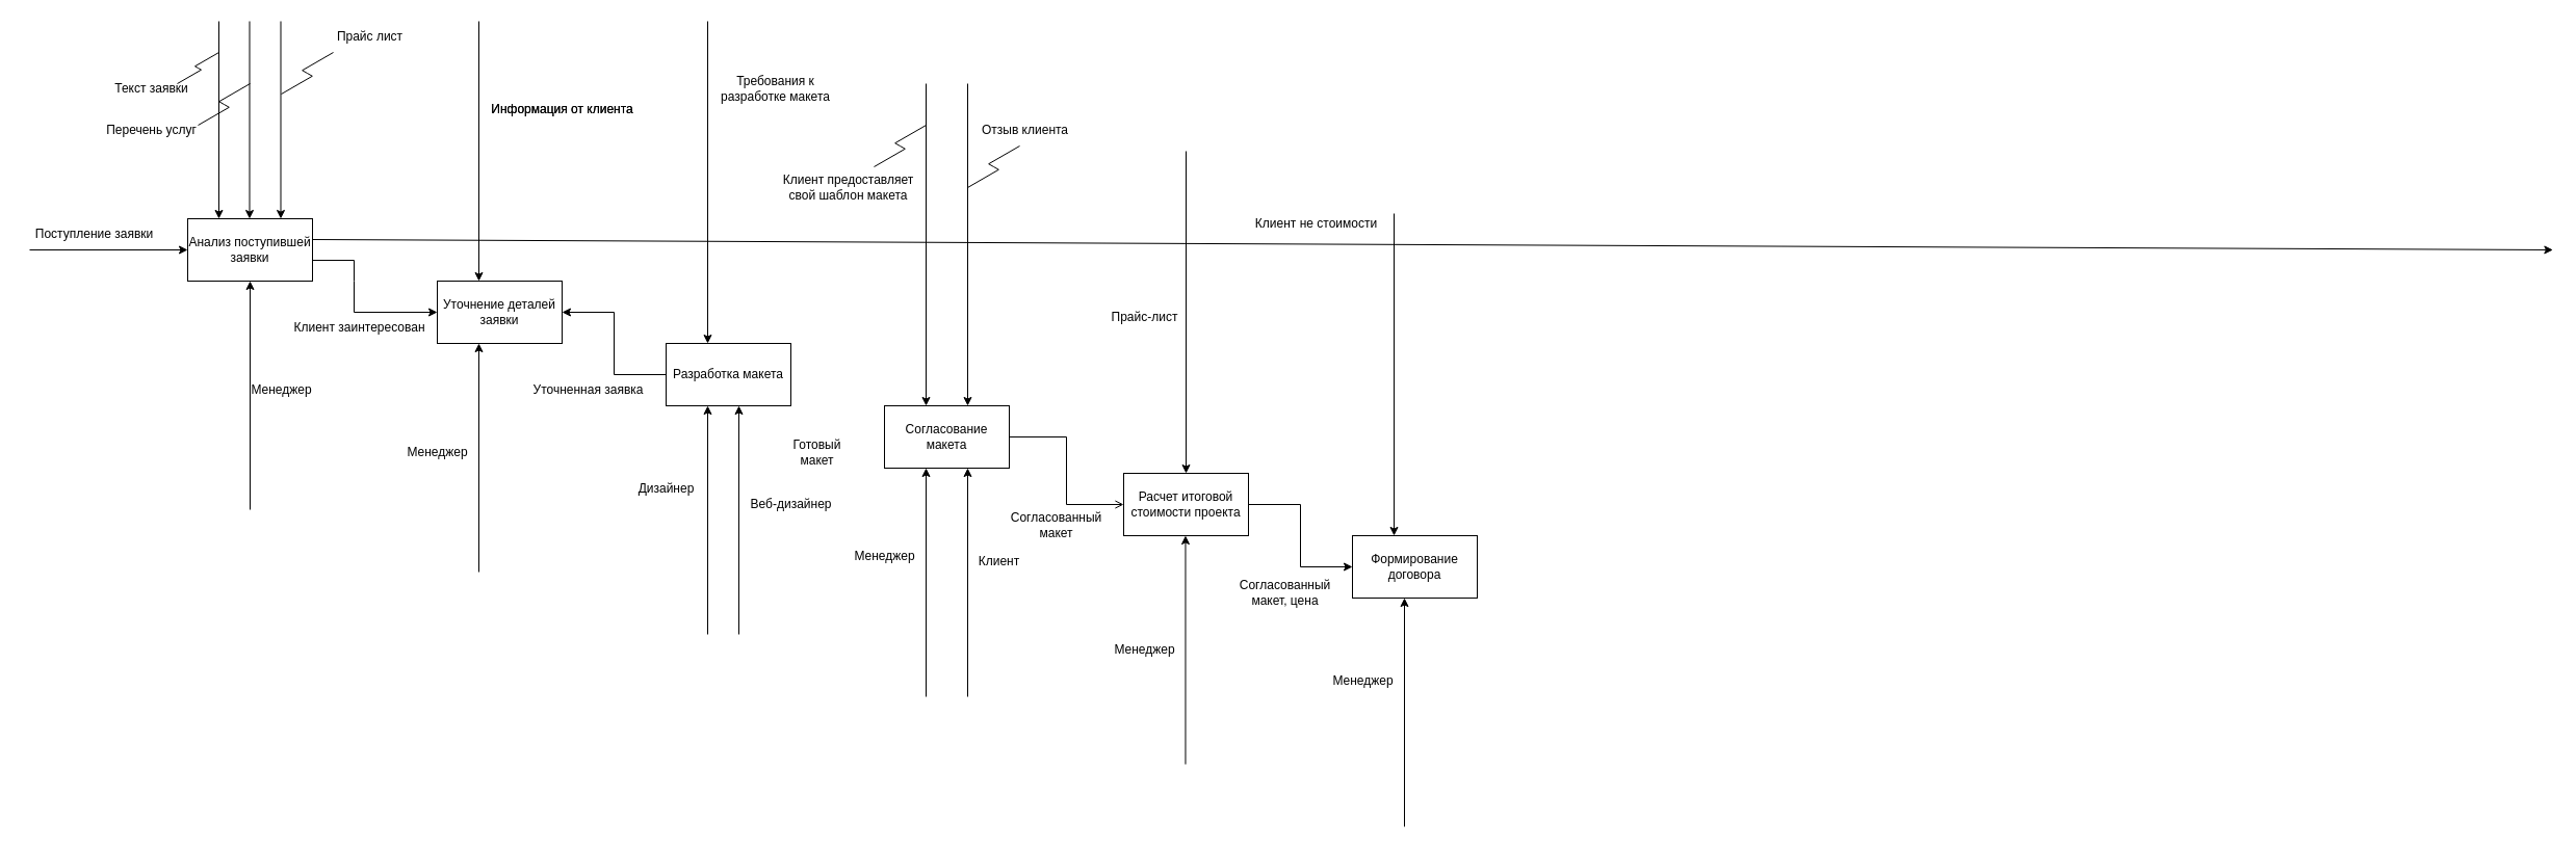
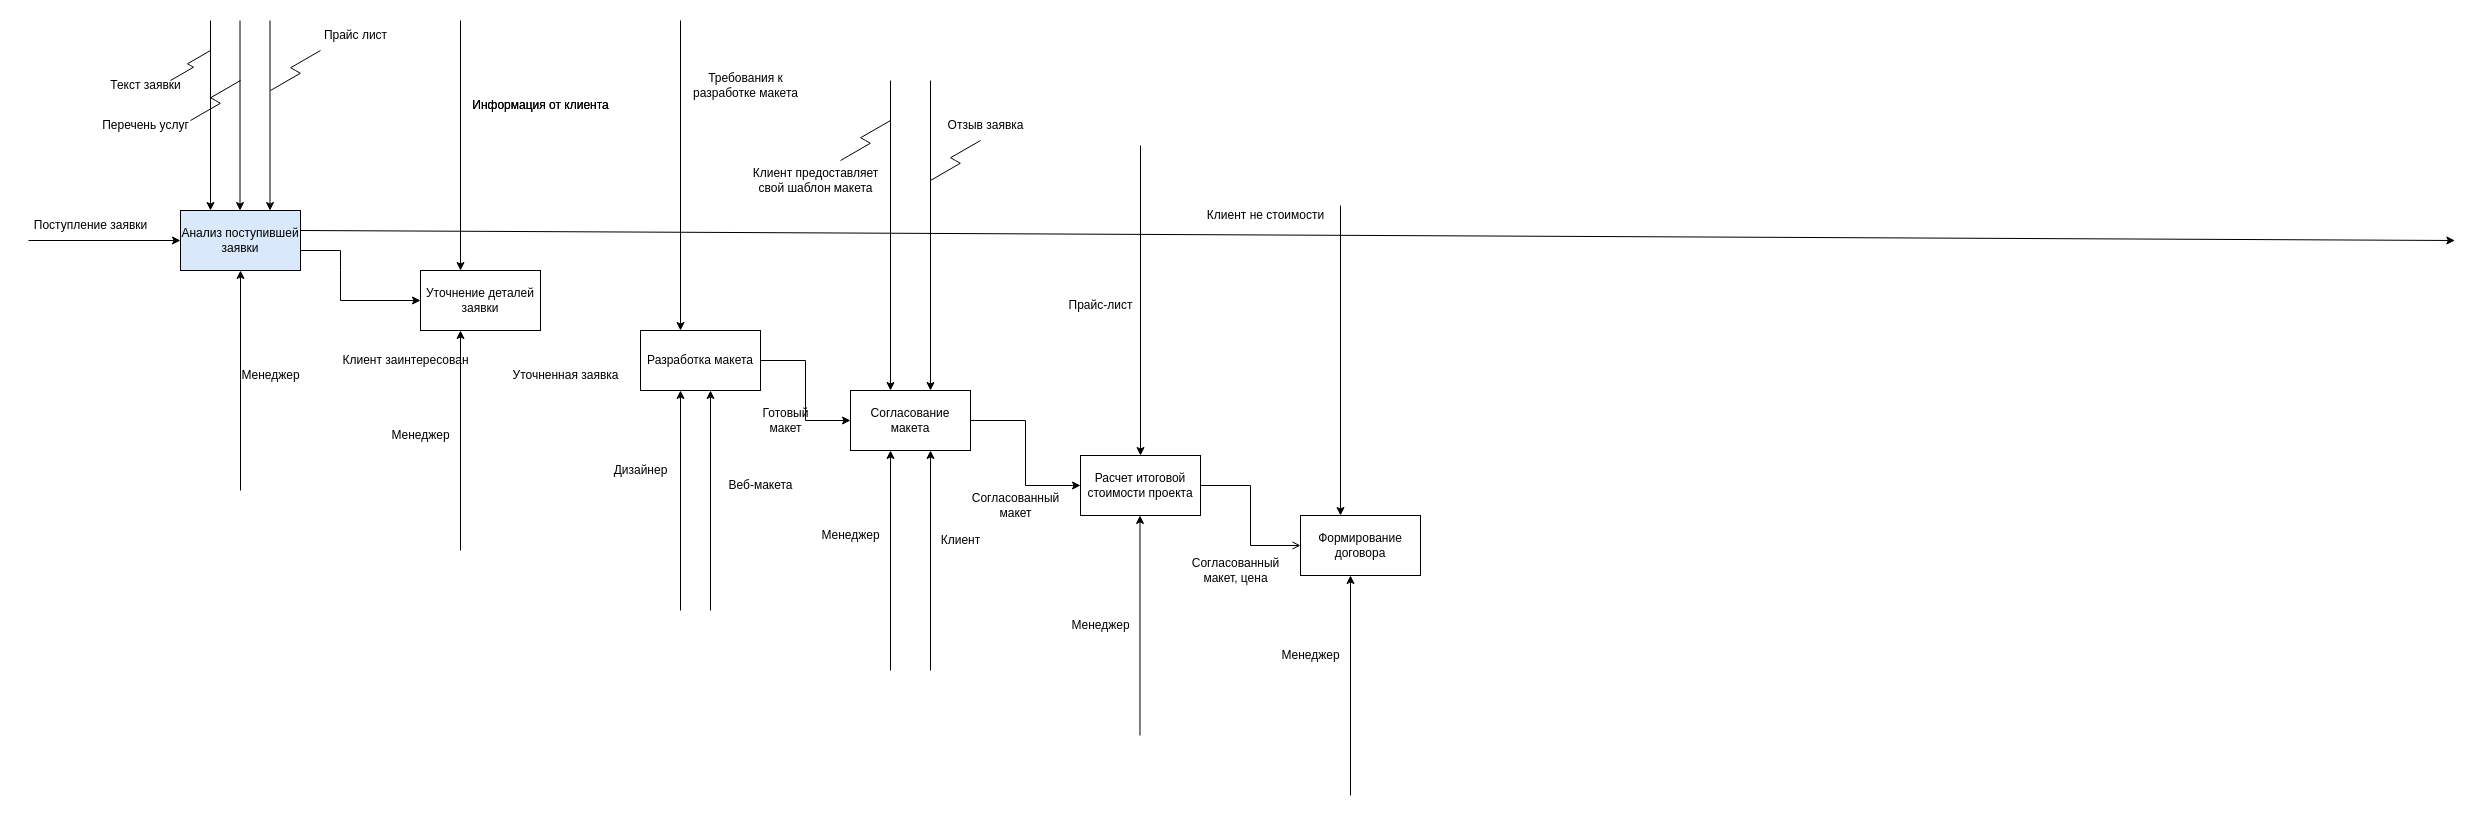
- <mxCell id="45" value="Отзыв клиента" style="text;html=1;align=center;verticalAlign=middle;resizable=0;points=[];autosize=1;strokeColor=none;fillColor=none;" vertex="1" parent="1"><mxGeometry x="930" y="110" width="110" height="30" as="geometry" /></mxCell>
+ <mxCell id="45" value="Отзыв заявка" style="text;html=1;align=center;verticalAlign=middle;resizable=0;points=[];autosize=1;strokeColor=none;fillColor=none;" vertex="1" parent="1"><mxGeometry x="930" y="110" width="110" height="30" as="geometry" /></mxCell>
- <mxCell id="2" value="Анализ поступившей заявки" style="rounded=0;whiteSpace=wrap;html=1;" vertex="1" parent="1"><mxGeometry x="180" y="210" width="120" height="60" as="geometry" /></mxCell>
+ <mxCell id="2" value="Анализ поступившей заявки" style="rounded=0;whiteSpace=wrap;html=1;fillColor=#dae8fc;" vertex="1" parent="1"><mxGeometry x="180" y="210" width="120" height="60" as="geometry" /></mxCell>
- <mxCell id="18" value="Клиент заинтересован" style="text;html=1;align=center;verticalAlign=middle;resizable=0;points=[];autosize=1;strokeColor=none;fillColor=none;" vertex="1" parent="1"><mxGeometry x="270" y="300" width="150" height="30" as="geometry" /></mxCell>
+ <mxCell id="18" value="Клиент заинтересован" style="text;html=1;align=center;verticalAlign=middle;resizable=0;points=[];autosize=1;strokeColor=none;fillColor=none;" vertex="1" parent="1"><mxGeometry x="330" y="345" width="150" height="30" as="geometry" /></mxCell>
- <mxCell id="25" style="edgeStyle=orthogonalEdgeStyle;rounded=0;orthogonalLoop=1;jettySize=auto;html=1;" edge="1" parent="1" source="26" target="16"><mxGeometry relative="1" as="geometry" /></mxCell>
+ <mxCell id="25" style="edgeStyle=orthogonalEdgeStyle;rounded=0;orthogonalLoop=1;jettySize=auto;html=1;entryX=0;entryY=0.5;entryDx=0;entryDy=0;" edge="1" parent="1" source="26" target="36"><mxGeometry relative="1" as="geometry" /></mxCell>
- <mxCell id="37" value="Готовый&lt;br&gt;макет" style="text;html=1;align=center;verticalAlign=middle;resizable=0;points=[];autosize=1;strokeColor=none;fillColor=none;" vertex="1" parent="1"><mxGeometry x="750" y="415" width="70" height="40" as="geometry" /></mxCell>
+ <mxCell id="37" value="Готовый&lt;br&gt;макет" style="text;html=1;align=center;verticalAlign=middle;resizable=0;points=[];autosize=1;strokeColor=none;fillColor=none;" vertex="1" parent="1"><mxGeometry x="750" y="400" width="70" height="40" as="geometry" /></mxCell>
- <mxCell id="59" value="Веб-дизайнер" style="text;html=1;align=center;verticalAlign=middle;resizable=0;points=[];autosize=1;strokeColor=none;fillColor=none;" vertex="1" parent="1"><mxGeometry x="710" y="470" width="100" height="30" as="geometry" /></mxCell>
+ <mxCell id="59" value="Веб-макета" style="text;html=1;align=center;verticalAlign=middle;resizable=0;points=[];autosize=1;strokeColor=none;fillColor=none;" vertex="1" parent="1"><mxGeometry x="710" y="470" width="100" height="30" as="geometry" /></mxCell>
- <mxCell id="35" style="edgeStyle=orthogonalEdgeStyle;rounded=0;orthogonalLoop=1;jettySize=auto;html=1;entryX=0;entryY=0.5;entryDx=0;entryDy=0;endArrow=open;" edge="1" parent="1" source="36" target="47"><mxGeometry relative="1" as="geometry" /></mxCell>
+ <mxCell id="35" style="edgeStyle=orthogonalEdgeStyle;rounded=0;orthogonalLoop=1;jettySize=auto;html=1;entryX=0;entryY=0.5;entryDx=0;entryDy=0;" edge="1" parent="1" source="36" target="47"><mxGeometry relative="1" as="geometry" /></mxCell>
- <mxCell id="46" style="edgeStyle=orthogonalEdgeStyle;rounded=0;orthogonalLoop=1;jettySize=auto;html=1;entryX=0;entryY=0.5;entryDx=0;entryDy=0;" edge="1" parent="1" source="47" target="53"><mxGeometry relative="1" as="geometry" /></mxCell>
+ <mxCell id="46" style="edgeStyle=orthogonalEdgeStyle;rounded=0;orthogonalLoop=1;jettySize=auto;html=1;entryX=0;entryY=0.5;entryDx=0;entryDy=0;endArrow=open;" edge="1" parent="1" source="47" target="53"><mxGeometry relative="1" as="geometry" /></mxCell>
